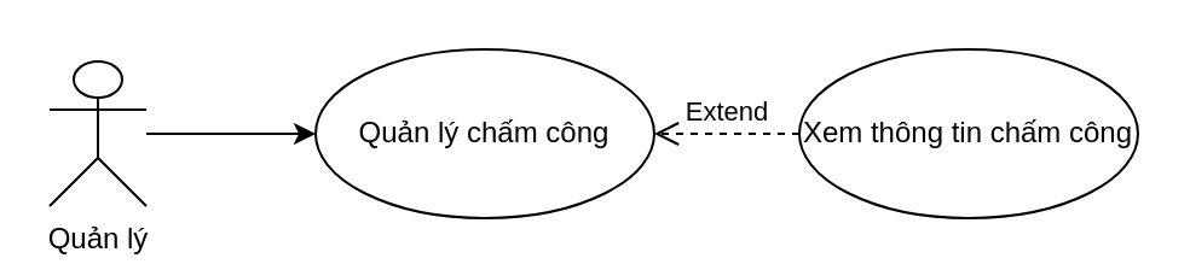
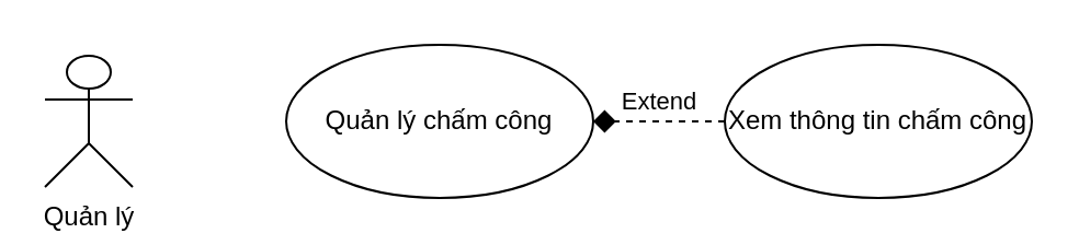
- <mxCell id="2" style="edgeStyle=orthogonalEdgeStyle;rounded=0;orthogonalLoop=1;jettySize=auto;html=1;" parent="1" source="3" target="4" edge="1"><mxGeometry relative="1" as="geometry" /></mxCell>
- <mxCell id="5" value="Extend" style="html=1;verticalAlign=bottom;endArrow=open;dashed=1;endSize=8;curved=0;rounded=0;" parent="1" source="6" target="4" edge="1"><mxGeometry relative="1" as="geometry"><mxPoint x="354" y="11" as="sourcePoint" /><mxPoint x="266" y="44" as="targetPoint" /><mxPoint as="offset" /></mxGeometry></mxCell>
+ <mxCell id="5" value="Extend" style="html=1;verticalAlign=bottom;endArrow=diamond;dashed=1;endSize=8;curved=0;rounded=0;" parent="1" source="6" target="4" edge="1"><mxGeometry relative="1" as="geometry"><mxPoint x="354" y="11" as="sourcePoint" /><mxPoint x="266" y="44" as="targetPoint" /><mxPoint as="offset" /></mxGeometry></mxCell>
